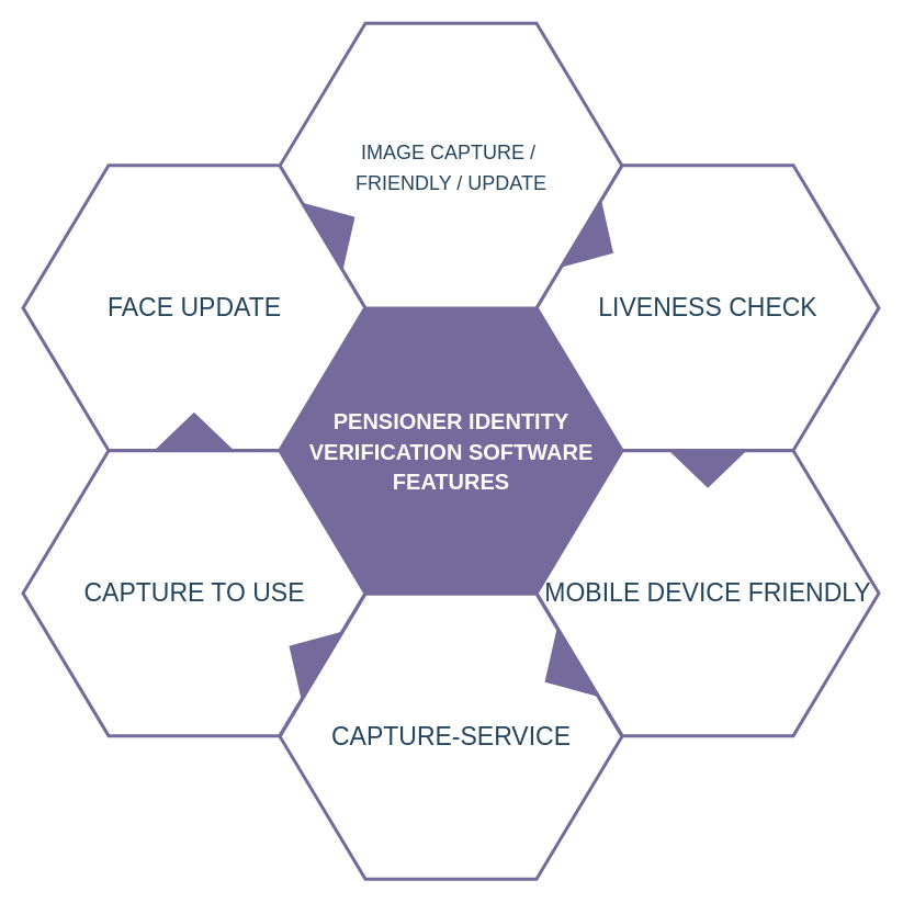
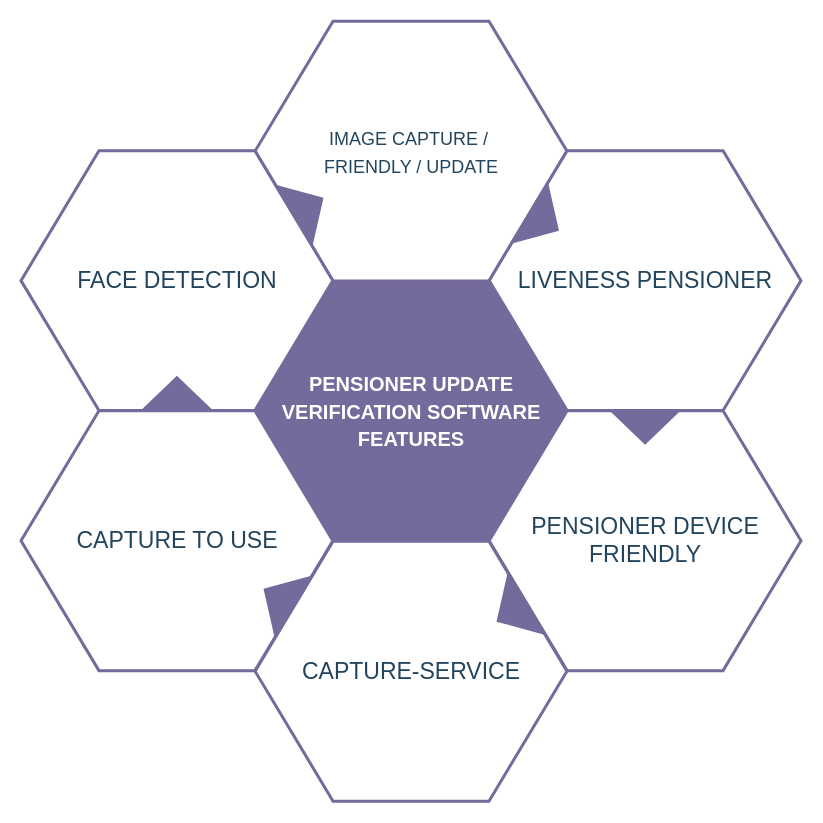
- <mxCell id="9" value="&lt;font style=&quot;font-size: 23px&quot;&gt;FACE UPDATE&lt;/font&gt;" style="shape=hexagon;perimeter=hexagonPerimeter2;whiteSpace=wrap;html=1;shadow=0;labelBackgroundColor=none;fillColor=#ffffff;gradientColor=none;fontFamily=Helvetica;fontSize=23;fontColor=#23445D;align=center;strokeWidth=3;strokeColor=#746A9B;" parent="1" vertex="1"><mxGeometry x="20.5" y="150.2" width="311.842" height="259.868" as="geometry" /></mxCell>
+ <mxCell id="9" value="&lt;font style=&quot;font-size: 23px&quot;&gt;FACE DETECTION&lt;/font&gt;" style="shape=hexagon;perimeter=hexagonPerimeter2;whiteSpace=wrap;html=1;shadow=0;labelBackgroundColor=none;fillColor=#ffffff;gradientColor=none;fontFamily=Helvetica;fontSize=23;fontColor=#23445D;align=center;strokeWidth=3;strokeColor=#746A9B;" parent="1" vertex="1"><mxGeometry x="20.5" y="150.2" width="311.842" height="259.868" as="geometry" /></mxCell>
- <mxCell id="5" value="LIVENESS CHECK" style="shape=hexagon;perimeter=hexagonPerimeter2;whiteSpace=wrap;html=1;shadow=0;labelBackgroundColor=none;fillColor=#FFFFFF;gradientColor=none;fontFamily=Helvetica;fontSize=23;fontColor=#23445d;align=center;strokeWidth=3;strokeColor=#746A9B;" parent="1" vertex="1"><mxGeometry x="488.658" y="150.2" width="311.842" height="259.868" as="geometry" /></mxCell>
+ <mxCell id="5" value="LIVENESS PENSIONER" style="shape=hexagon;perimeter=hexagonPerimeter2;whiteSpace=wrap;html=1;shadow=0;labelBackgroundColor=none;fillColor=#FFFFFF;gradientColor=none;fontFamily=Helvetica;fontSize=23;fontColor=#23445d;align=center;strokeWidth=3;strokeColor=#746A9B;" parent="1" vertex="1"><mxGeometry x="488.658" y="150.2" width="311.842" height="259.868" as="geometry" /></mxCell>
- <mxCell id="2" value="&lt;font color=&quot;#ffffff&quot; size=&quot;1&quot;&gt;&lt;b style=&quot;font-size: 20px&quot;&gt;PENSIONER IDENTITY VERIFICATION SOFTWARE FEATURES&lt;/b&gt;&lt;/font&gt;" style="shape=hexagon;perimeter=hexagonPerimeter2;whiteSpace=wrap;html=1;shadow=0;labelBackgroundColor=none;gradientColor=none;fontFamily=Helvetica;fontSize=23;fontColor=#23445d;align=center;strokeWidth=3;fillColor=#746A9B;strokeColor=#746A9B;" parent="1" vertex="1"><mxGeometry x="254.579" y="280.798" width="311.842" height="259.868" as="geometry" /></mxCell>
+ <mxCell id="2" value="&lt;font color=&quot;#ffffff&quot; size=&quot;1&quot;&gt;&lt;b style=&quot;font-size: 20px&quot;&gt;PENSIONER UPDATE VERIFICATION SOFTWARE FEATURES&lt;/b&gt;&lt;/font&gt;" style="shape=hexagon;perimeter=hexagonPerimeter2;whiteSpace=wrap;html=1;shadow=0;labelBackgroundColor=none;gradientColor=none;fontFamily=Helvetica;fontSize=23;fontColor=#23445d;align=center;strokeWidth=3;fillColor=#746A9B;strokeColor=#746A9B;" parent="1" vertex="1"><mxGeometry x="254.579" y="280.798" width="311.842" height="259.868" as="geometry" /></mxCell>
- <mxCell id="6" value="&lt;font style=&quot;font-size: 23px&quot;&gt;MOBILE DEVICE FRIENDLY&lt;/font&gt;" style="shape=hexagon;perimeter=hexagonPerimeter2;whiteSpace=wrap;html=1;shadow=0;labelBackgroundColor=none;fillColor=#FFFFFF;gradientColor=none;fontFamily=Helvetica;fontSize=23;fontColor=#23445d;align=center;strokeWidth=3;strokeColor=#746A9B;" parent="1" vertex="1"><mxGeometry x="488.658" y="410.265" width="311.842" height="259.868" as="geometry" /></mxCell>
+ <mxCell id="6" value="&lt;font style=&quot;font-size: 23px&quot;&gt;PENSIONER DEVICE FRIENDLY&lt;/font&gt;" style="shape=hexagon;perimeter=hexagonPerimeter2;whiteSpace=wrap;html=1;shadow=0;labelBackgroundColor=none;fillColor=#FFFFFF;gradientColor=none;fontFamily=Helvetica;fontSize=23;fontColor=#23445d;align=center;strokeWidth=3;strokeColor=#746A9B;" parent="1" vertex="1"><mxGeometry x="488.658" y="410.265" width="311.842" height="259.868" as="geometry" /></mxCell>
